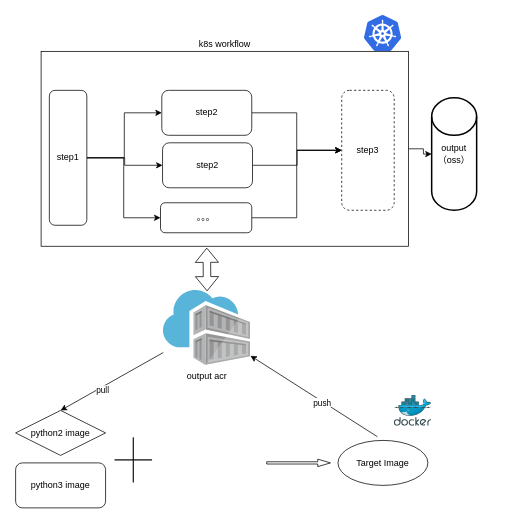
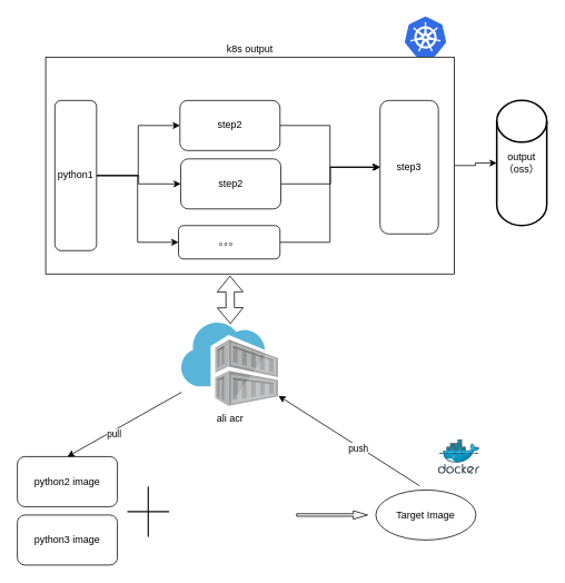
- <mxCell id="4" value="k8s workflow" style="rounded=0;whiteSpace=wrap;html=1;align=center;verticalAlign=bottom;labelPosition=center;verticalLabelPosition=top;" vertex="1" parent="1"><mxGeometry x="54" y="68" width="490" height="260" as="geometry" /></mxCell>
+ <mxCell id="4" value="k8s output" style="rounded=0;whiteSpace=wrap;html=1;align=center;verticalAlign=bottom;labelPosition=center;verticalLabelPosition=top;" vertex="1" parent="1"><mxGeometry x="54" y="68" width="490" height="260" as="geometry" /></mxCell>
- <mxCell id="11" value="step3" style="rounded=1;whiteSpace=wrap;html=1;dashed=1;" vertex="1" parent="1"><mxGeometry x="455" y="120" width="70" height="160" as="geometry" /></mxCell>
+ <mxCell id="11" value="step3" style="rounded=1;whiteSpace=wrap;html=1;" vertex="1" parent="1"><mxGeometry x="455" y="120" width="70" height="160" as="geometry" /></mxCell>
- <mxCell id="2" value="output（oss）" style="strokeWidth=2;html=1;shape=mxgraph.flowchart.database;whiteSpace=wrap;" vertex="1" parent="1"><mxGeometry x="575" y="130" width="60" height="150" as="geometry" /></mxCell>
+ <mxCell id="2" value="output（oss）" style="strokeWidth=2;html=1;shape=mxgraph.flowchart.database;whiteSpace=wrap;" vertex="1" parent="1"><mxGeometry x="595" y="120" width="60" height="150" as="geometry" /></mxCell>
- <mxCell id="8" value="step1" style="rounded=1;whiteSpace=wrap;html=1;" vertex="1" parent="1"><mxGeometry x="65" y="120" width="50" height="180" as="geometry" /></mxCell>
+ <mxCell id="8" value="python1" style="rounded=1;whiteSpace=wrap;html=1;" vertex="1" parent="1"><mxGeometry x="65" y="120" width="50" height="180" as="geometry" /></mxCell>
- <mxCell id="14" value="output acr" style="image;sketch=0;aspect=fixed;html=1;points=[];align=center;fontSize=12;image=img/lib/mscae/Container_Registries.svg;" vertex="1" parent="1"><mxGeometry x="217" y="387" width="116.28" height="100" as="geometry" /></mxCell>
+ <mxCell id="14" value="ali acr" style="image;sketch=0;aspect=fixed;html=1;points=[];align=center;fontSize=12;image=img/lib/mscae/Container_Registries.svg;" vertex="1" parent="1"><mxGeometry x="217" y="387" width="116.28" height="100" as="geometry" /></mxCell>
- <mxCell id="15" value="python2 image" style="rhombus;whiteSpace=wrap;html=1;" vertex="1" parent="1"><mxGeometry x="20" y="547" width="120" height="60" as="geometry" /></mxCell>
+ <mxCell id="15" value="python2 image" style="rounded=1;whiteSpace=wrap;html=1;" vertex="1" parent="1"><mxGeometry x="20" y="547" width="120" height="60" as="geometry" /></mxCell>
